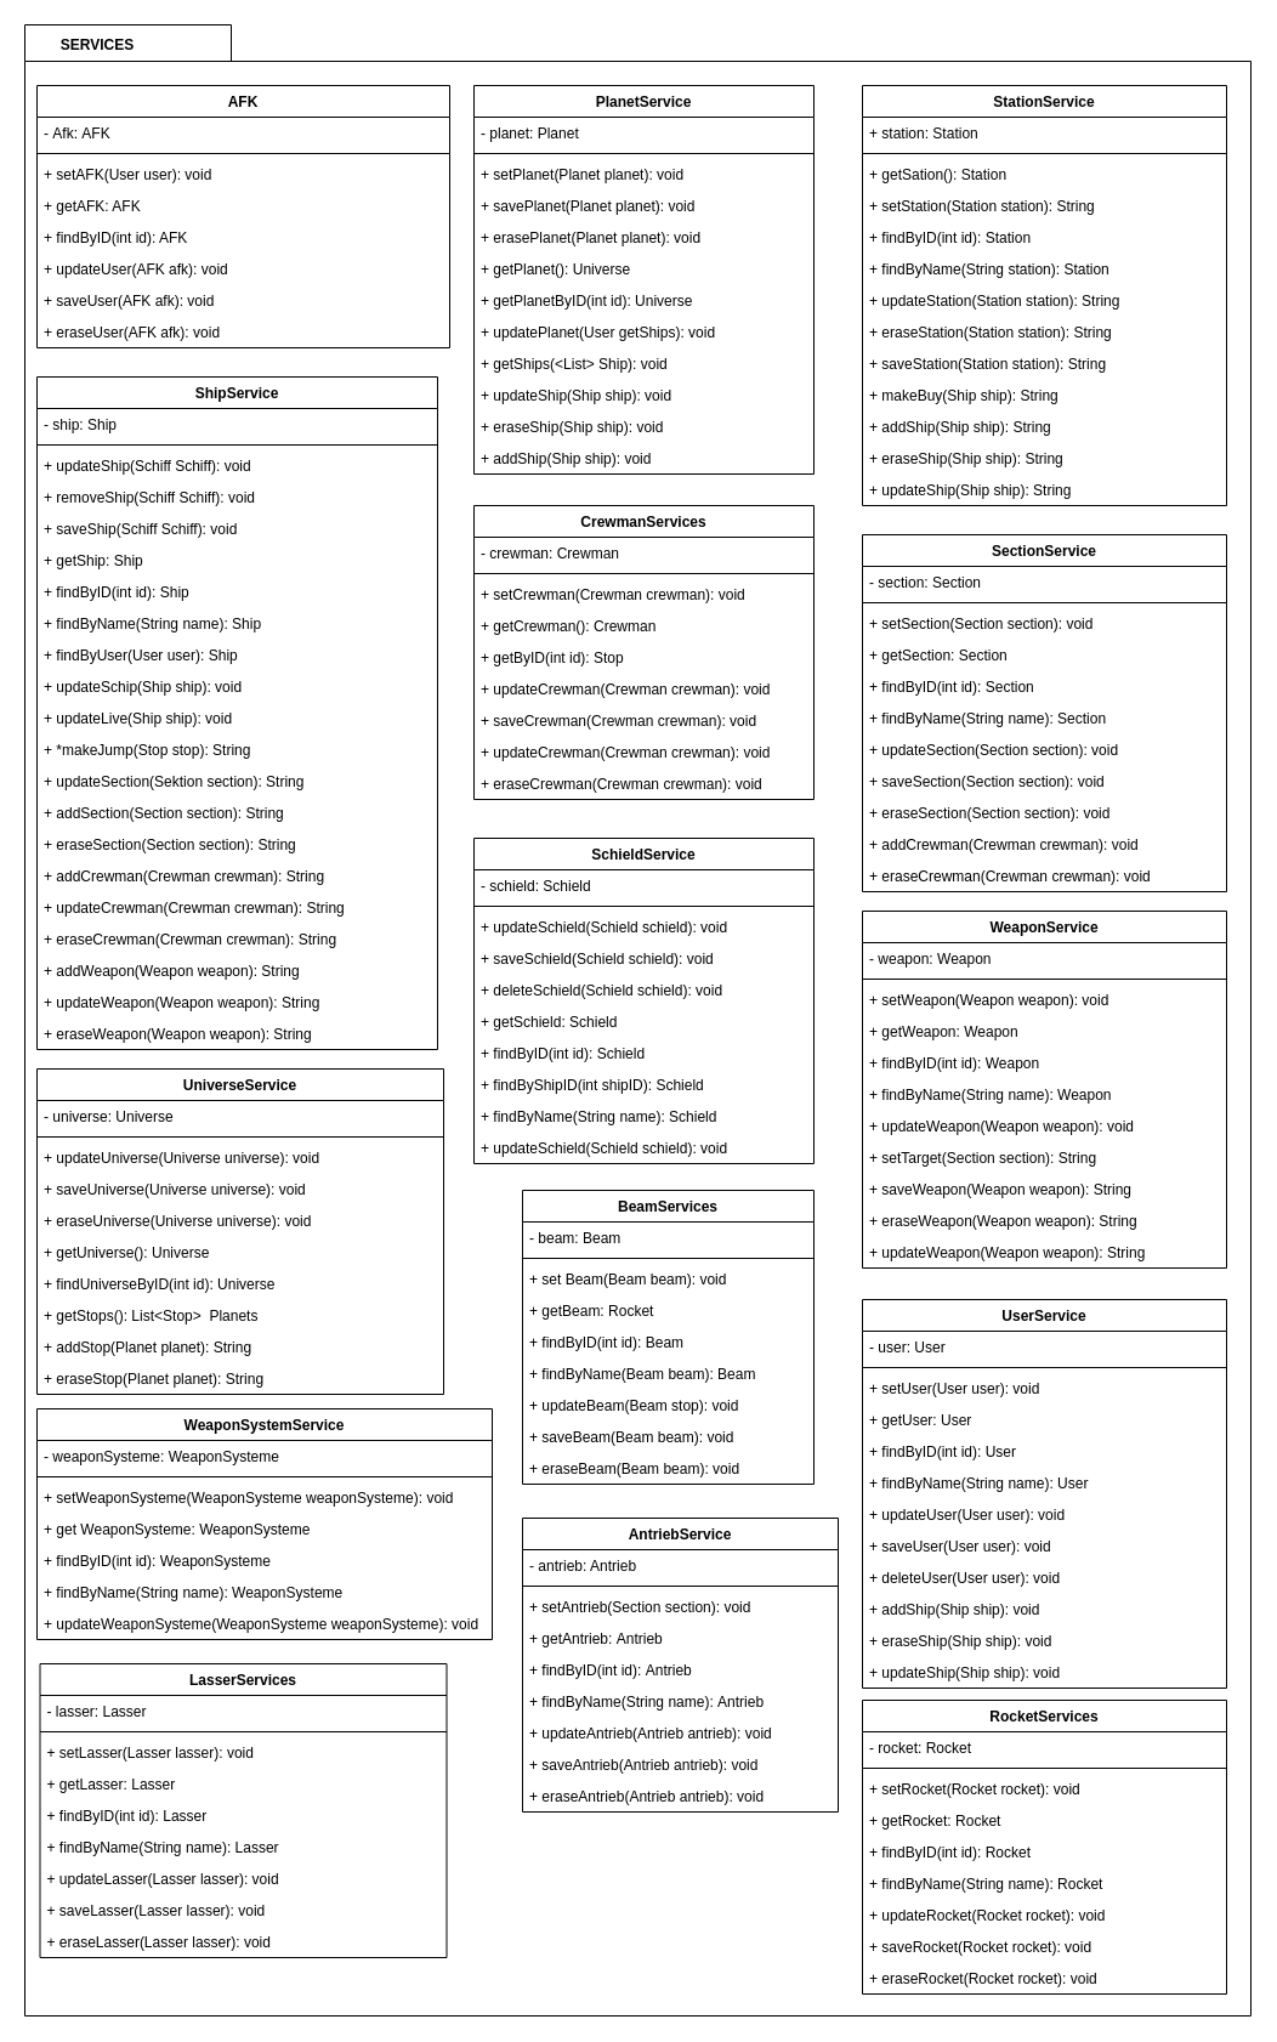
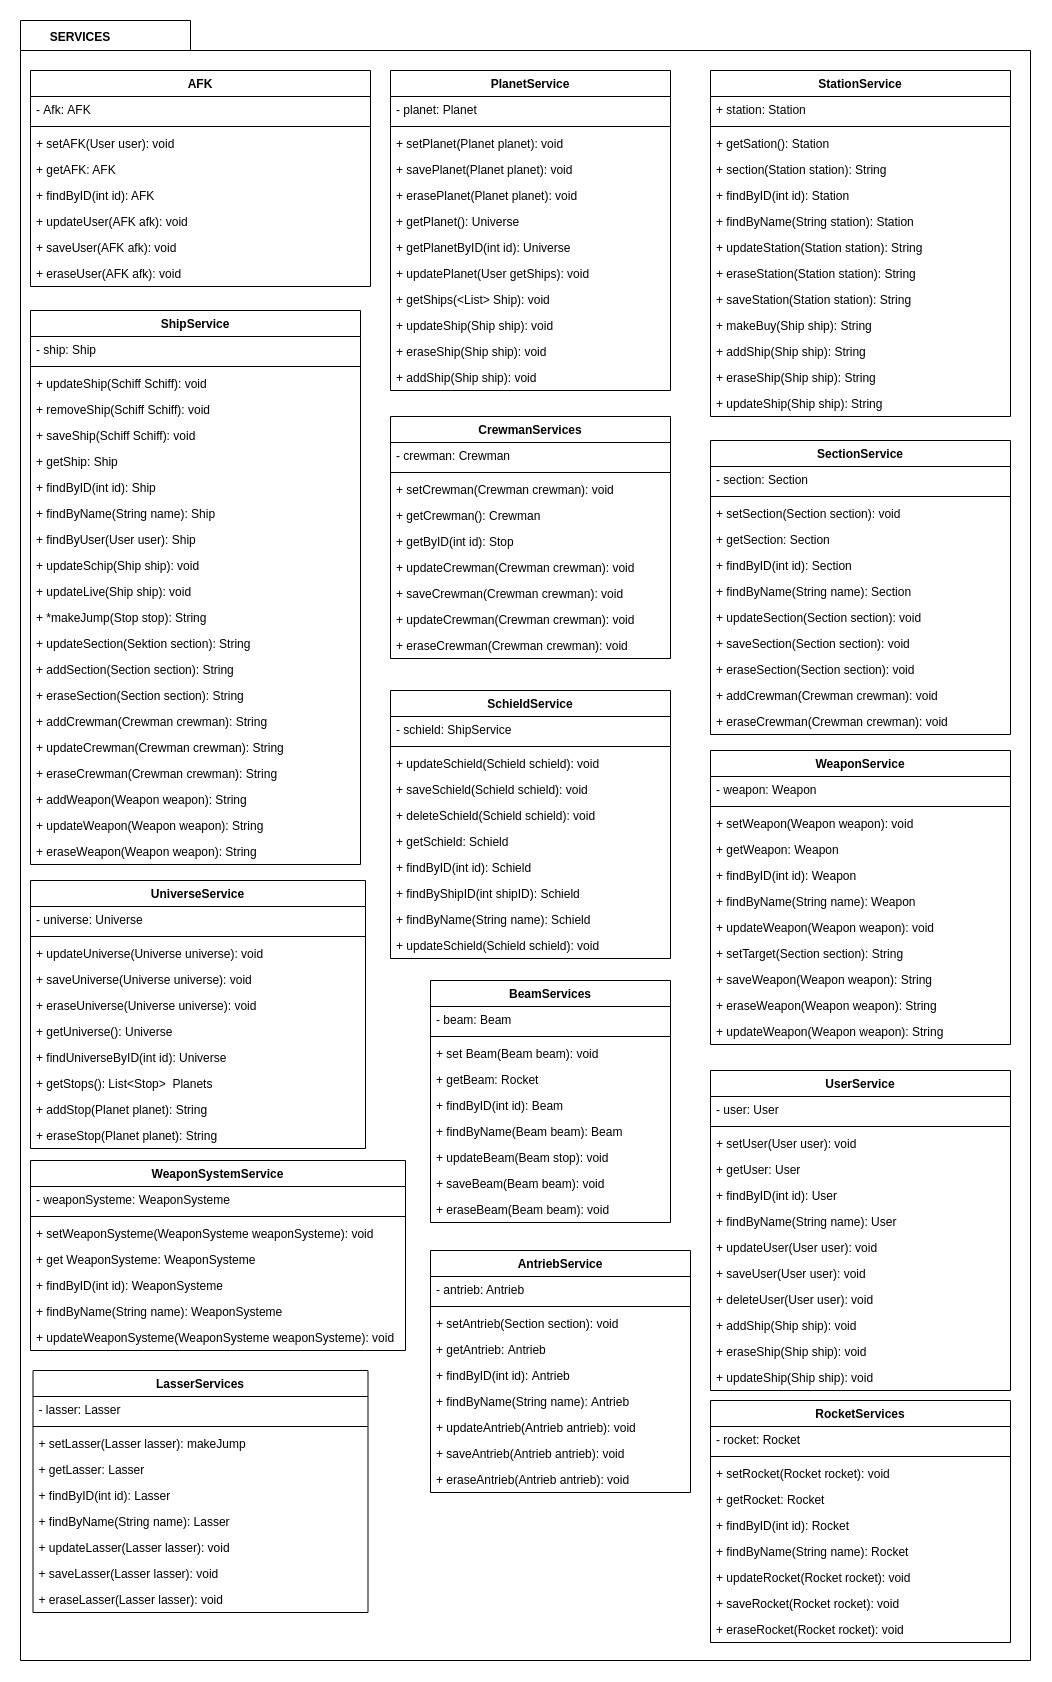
- <mxCell id="7" value="+ setStation(Station station): String" style="text;strokeColor=none;fillColor=none;align=left;verticalAlign=top;spacingLeft=4;spacingRight=4;overflow=hidden;rotatable=0;points=[[0,0.5],[1,0.5]];portConstraint=eastwest;" parent="3" vertex="1"><mxGeometry y="86" width="300" height="26" as="geometry" /></mxCell>
+ <mxCell id="7" value="+ section(Station station): String" style="text;strokeColor=none;fillColor=none;align=left;verticalAlign=top;spacingLeft=4;spacingRight=4;overflow=hidden;rotatable=0;points=[[0,0.5],[1,0.5]];portConstraint=eastwest;" parent="3" vertex="1"><mxGeometry y="86" width="300" height="26" as="geometry" /></mxCell>
- <mxCell id="63" value="- schield: Schield" style="text;strokeColor=none;fillColor=none;align=left;verticalAlign=top;spacingLeft=4;spacingRight=4;overflow=hidden;rotatable=0;points=[[0,0.5],[1,0.5]];portConstraint=eastwest;" parent="62" vertex="1"><mxGeometry y="26" width="280" height="26" as="geometry" /></mxCell>
+ <mxCell id="63" value="- schield: ShipService" style="text;strokeColor=none;fillColor=none;align=left;verticalAlign=top;spacingLeft=4;spacingRight=4;overflow=hidden;rotatable=0;points=[[0,0.5],[1,0.5]];portConstraint=eastwest;" parent="62" vertex="1"><mxGeometry y="26" width="280" height="26" as="geometry" /></mxCell>
- <mxCell id="172" value="+ setLasser(Lasser lasser): void" style="text;strokeColor=none;fillColor=none;align=left;verticalAlign=top;spacingLeft=4;spacingRight=4;overflow=hidden;rotatable=0;points=[[0,0.5],[1,0.5]];portConstraint=eastwest;" parent="169" vertex="1"><mxGeometry y="60" width="335" height="26" as="geometry" /></mxCell>
+ <mxCell id="172" value="+ setLasser(Lasser lasser): makeJump" style="text;strokeColor=none;fillColor=none;align=left;verticalAlign=top;spacingLeft=4;spacingRight=4;overflow=hidden;rotatable=0;points=[[0,0.5],[1,0.5]];portConstraint=eastwest;" parent="169" vertex="1"><mxGeometry y="60" width="335" height="26" as="geometry" /></mxCell>
